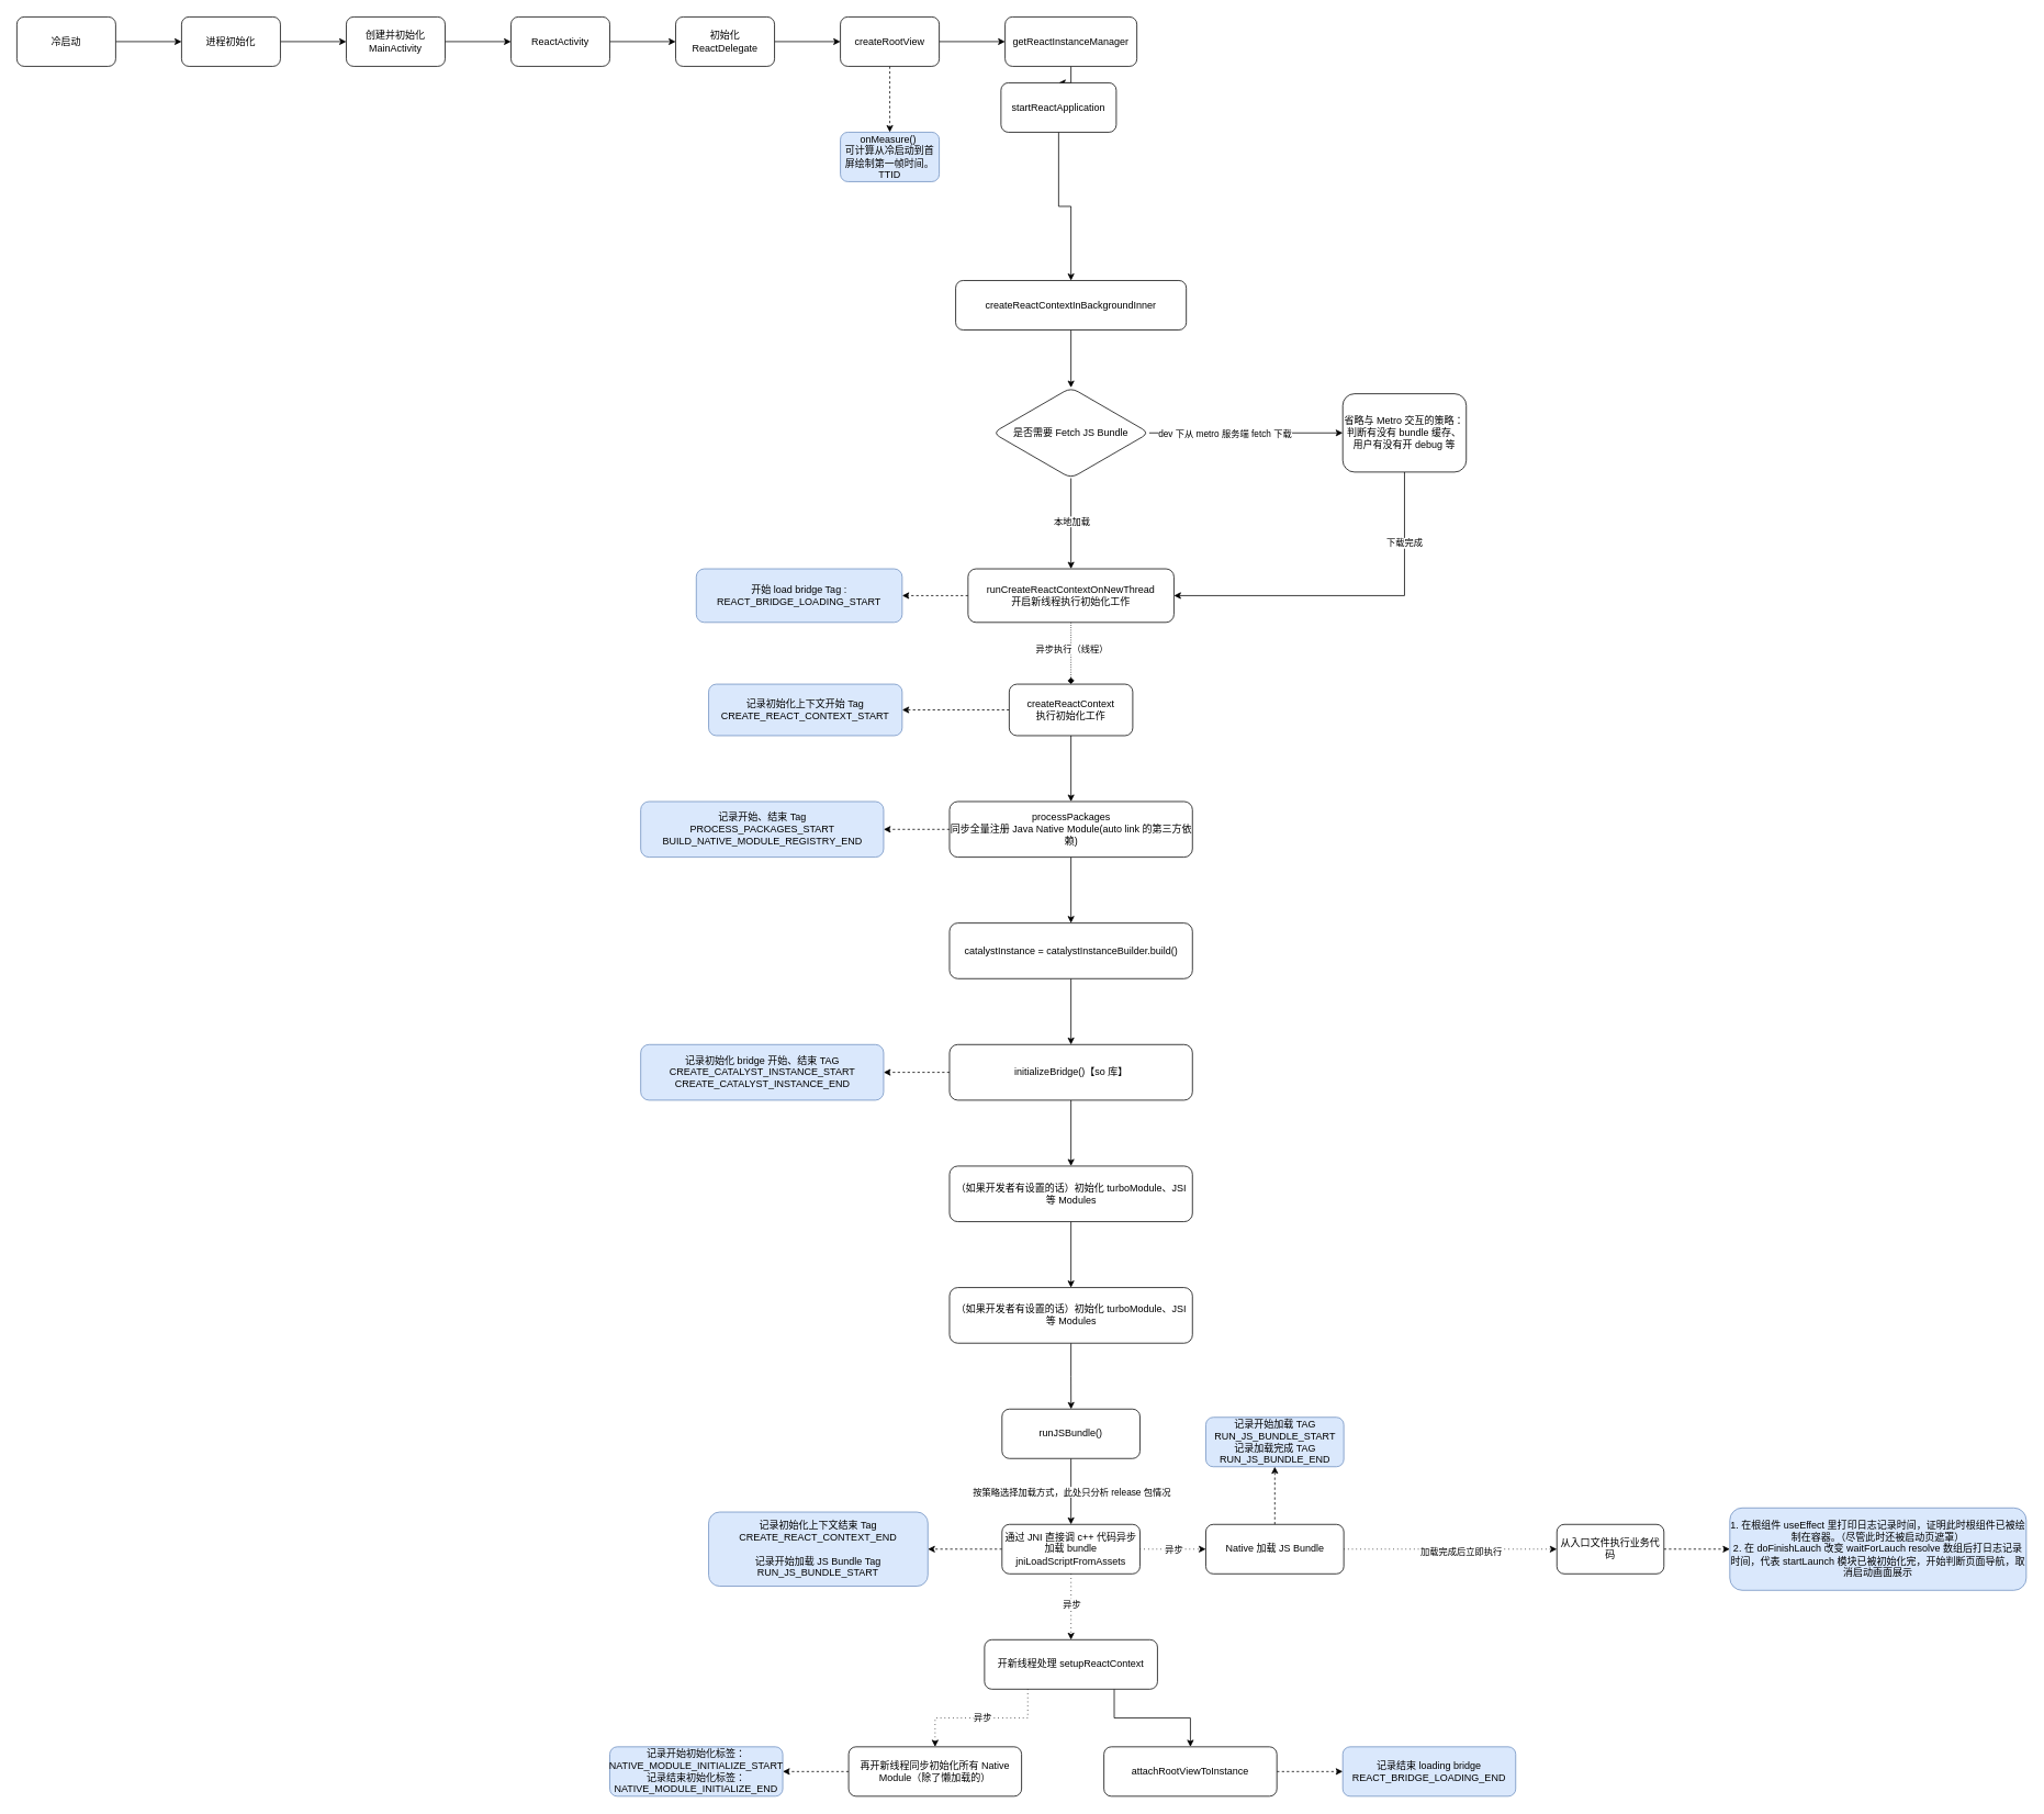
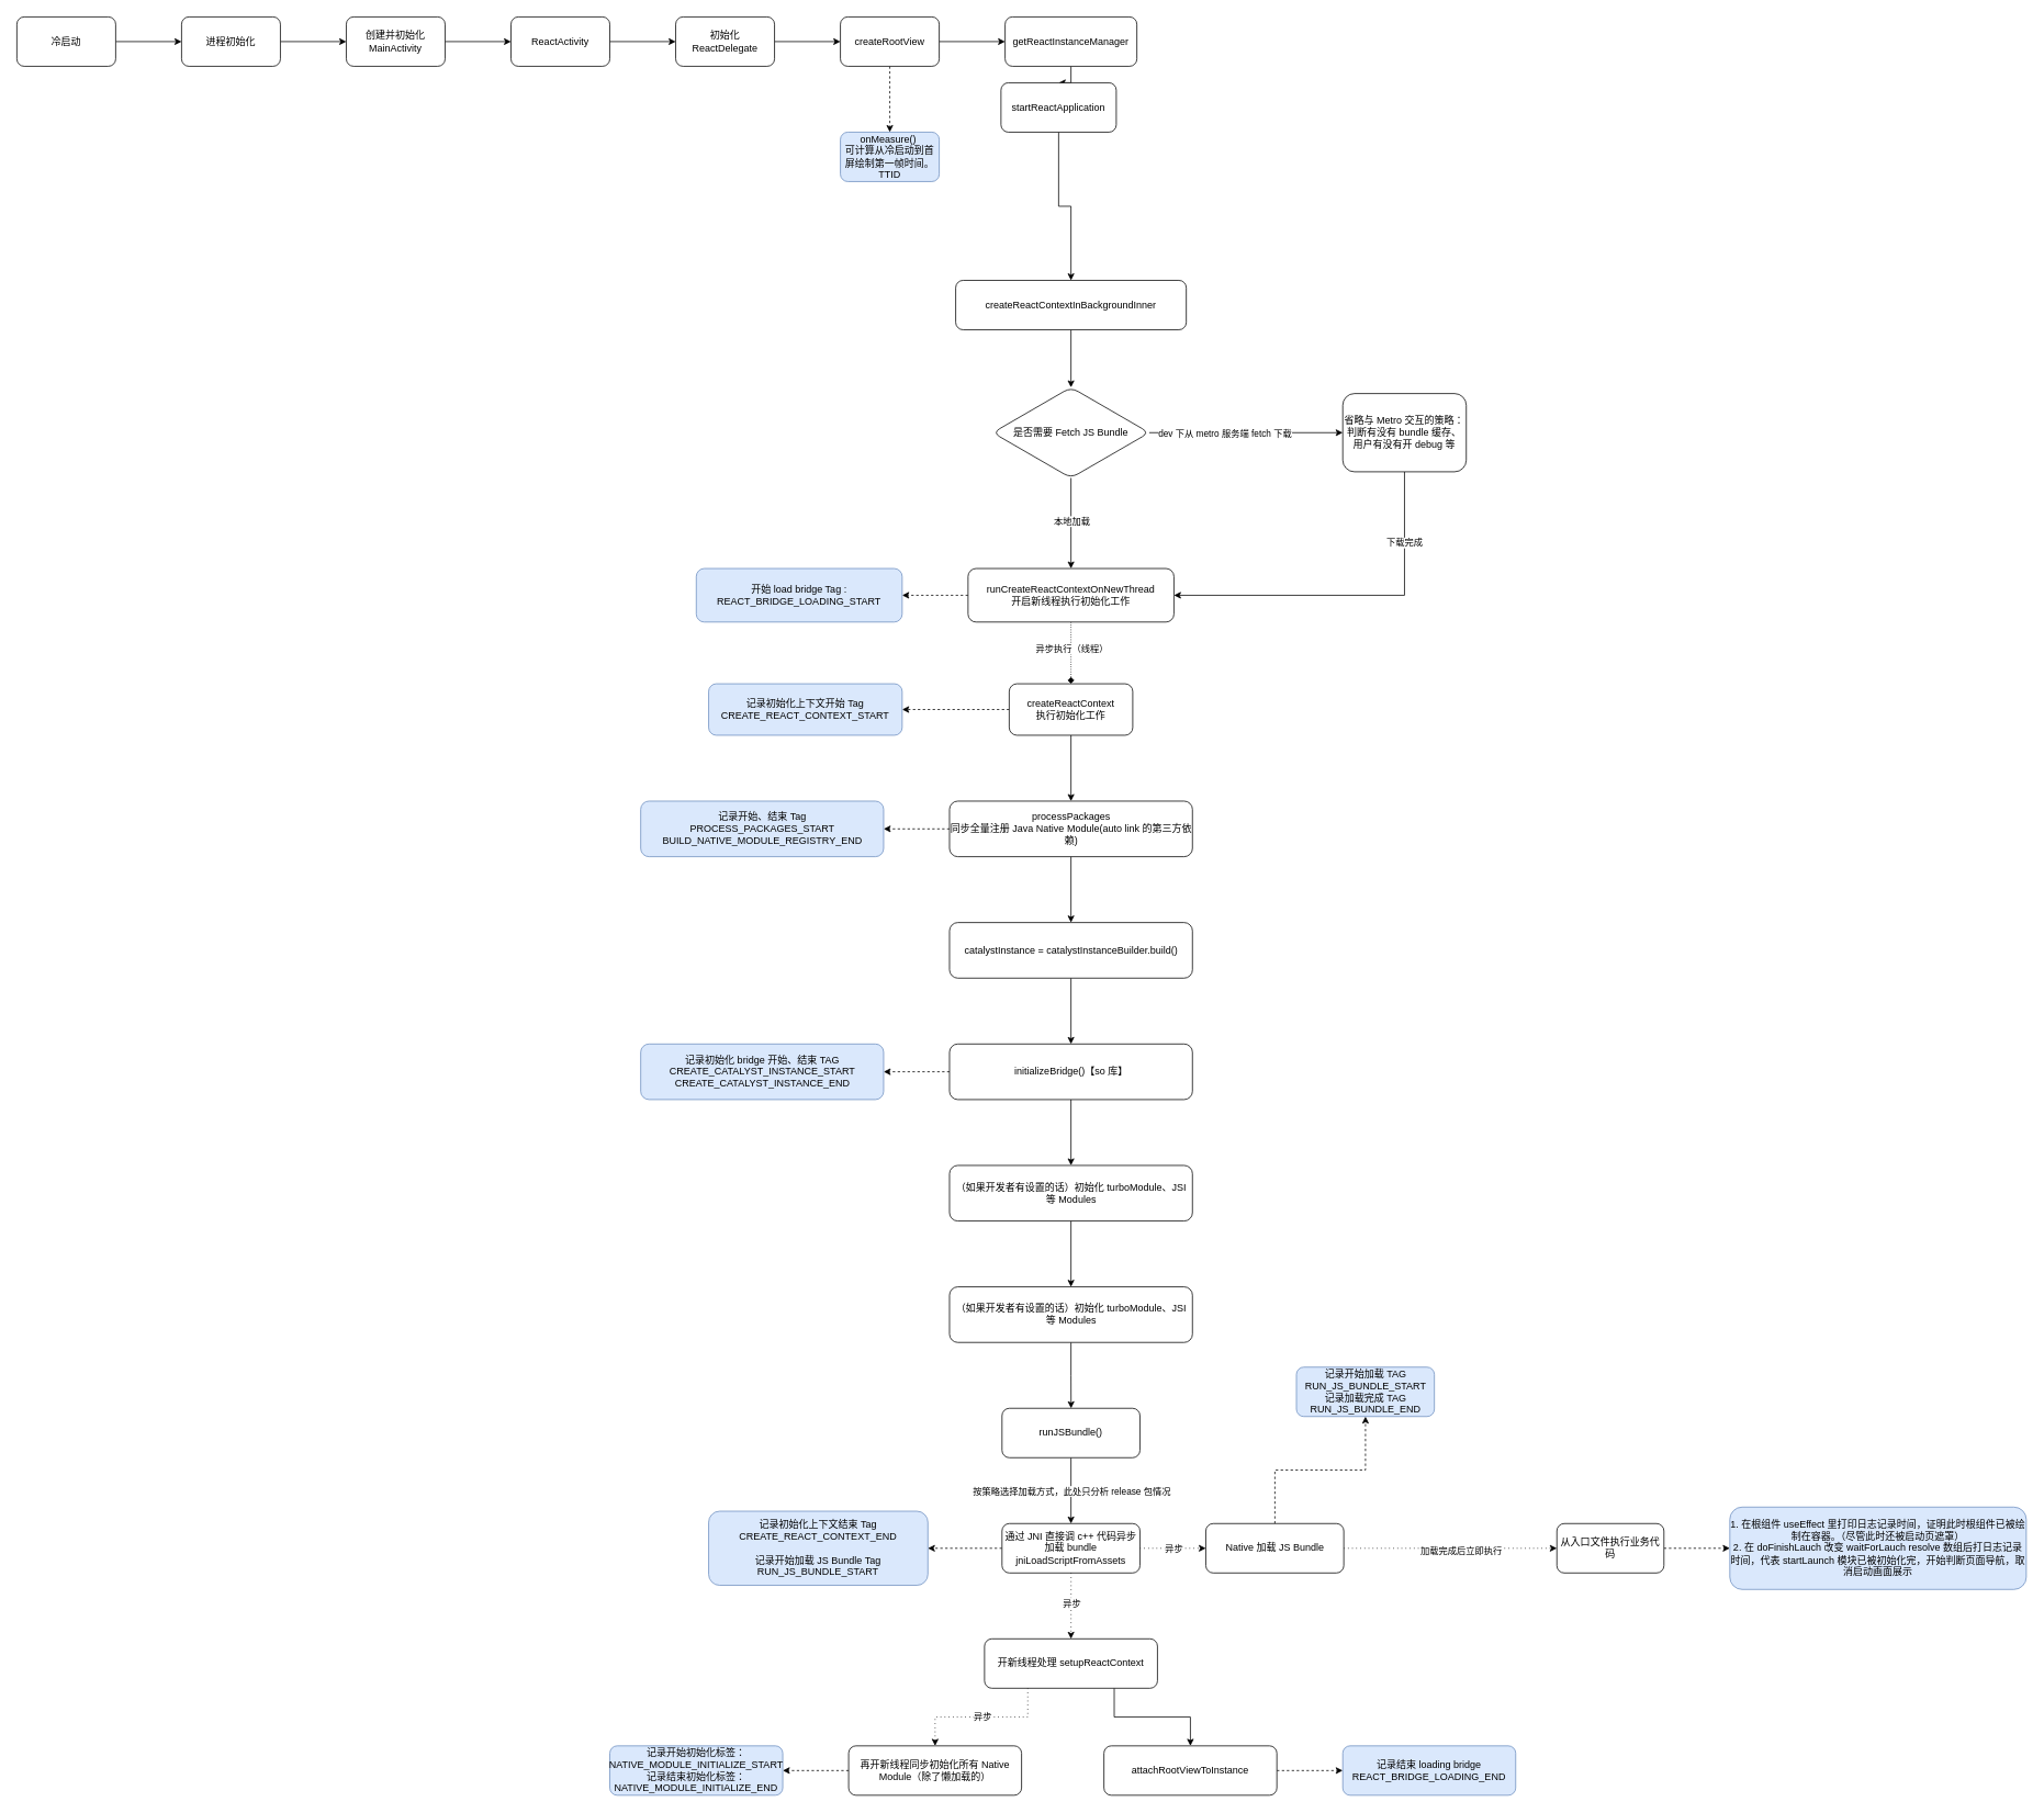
- <mxCell id="77" value="记录开始加载 TAG&lt;br&gt;RUN_JS_BUNDLE_START&lt;br&gt;记录加载完成 TAG&lt;br&gt;RUN_JS_BUNDLE_END" style="whiteSpace=wrap;html=1;rounded=1;fillColor=#dae8fc;strokeColor=#6c8ebf;" parent="1" vertex="1"><mxGeometry x="1463.75" y="1720" width="167.5" height="60" as="geometry" /></mxCell>
+ <mxCell id="77" value="记录开始加载 TAG&lt;br&gt;RUN_JS_BUNDLE_START&lt;br&gt;记录加载完成 TAG&lt;br&gt;RUN_JS_BUNDLE_END" style="whiteSpace=wrap;html=1;rounded=1;fillColor=#dae8fc;strokeColor=#6c8ebf;" parent="1" vertex="1"><mxGeometry x="1573.75" y="1660" width="167.5" height="60" as="geometry" /></mxCell>
